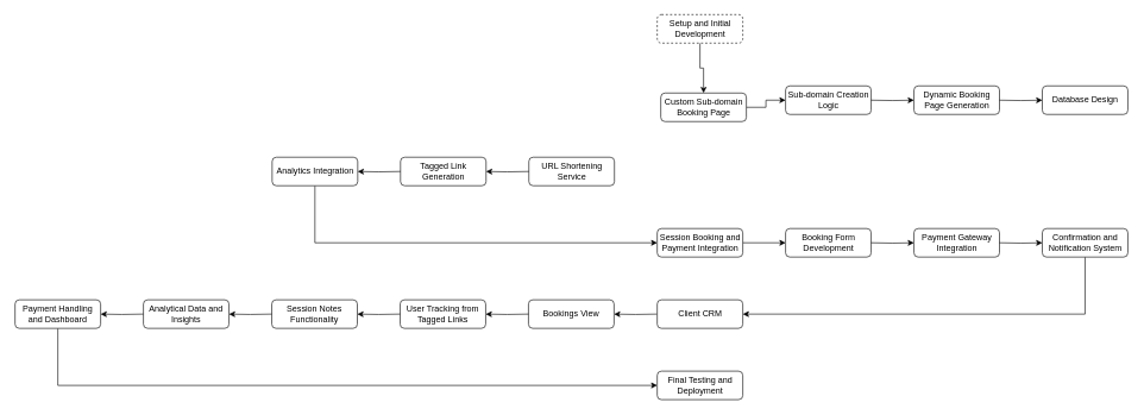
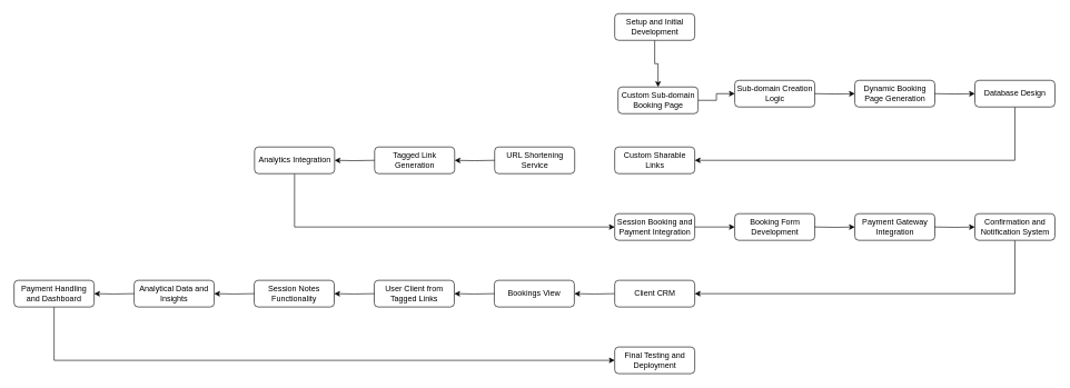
- <mxCell id="3" value="Setup and Initial Development" style="rounded=1;whiteSpace=wrap;html=1;fontSize=12;glass=0;strokeWidth=1;shadow=0;dashed=1;" parent="1" vertex="1"><mxGeometry x="920.52" y="20" width="120" height="40" as="geometry" /></mxCell>
+ <mxCell id="3" value="Setup and Initial Development" style="rounded=1;whiteSpace=wrap;html=1;fontSize=12;glass=0;strokeWidth=1;shadow=0;" parent="1" vertex="1"><mxGeometry x="920.52" y="20" width="120" height="40" as="geometry" /></mxCell>
+ <mxCell id="15" style="edgeStyle=orthogonalEdgeStyle;rounded=0;orthogonalLoop=1;jettySize=auto;html=1;exitX=0.5;exitY=1;exitDx=0;exitDy=0;entryX=1;entryY=0.5;entryDx=0;entryDy=0;" edge="1" parent="1" source="16" target="6"><mxGeometry relative="1" as="geometry" /></mxCell>
+ <mxCell id="6" value="Custom Sharable Links" style="rounded=1;whiteSpace=wrap;html=1;fontSize=12;glass=0;strokeWidth=1;shadow=0;" vertex="1" parent="1"><mxGeometry x="920.52" y="220" width="120" height="40" as="geometry" /></mxCell>
- <mxCell id="32" value="User Tracking from Tagged Links" style="rounded=1;whiteSpace=wrap;html=1;fontSize=12;glass=0;strokeWidth=1;shadow=0;" vertex="1" parent="1"><mxGeometry x="560" y="420" width="120" height="40" as="geometry" /></mxCell>
+ <mxCell id="32" value="User Client from Tagged Links" style="rounded=1;whiteSpace=wrap;html=1;fontSize=12;glass=0;strokeWidth=1;shadow=0;" vertex="1" parent="1"><mxGeometry x="560" y="420" width="120" height="40" as="geometry" /></mxCell>
